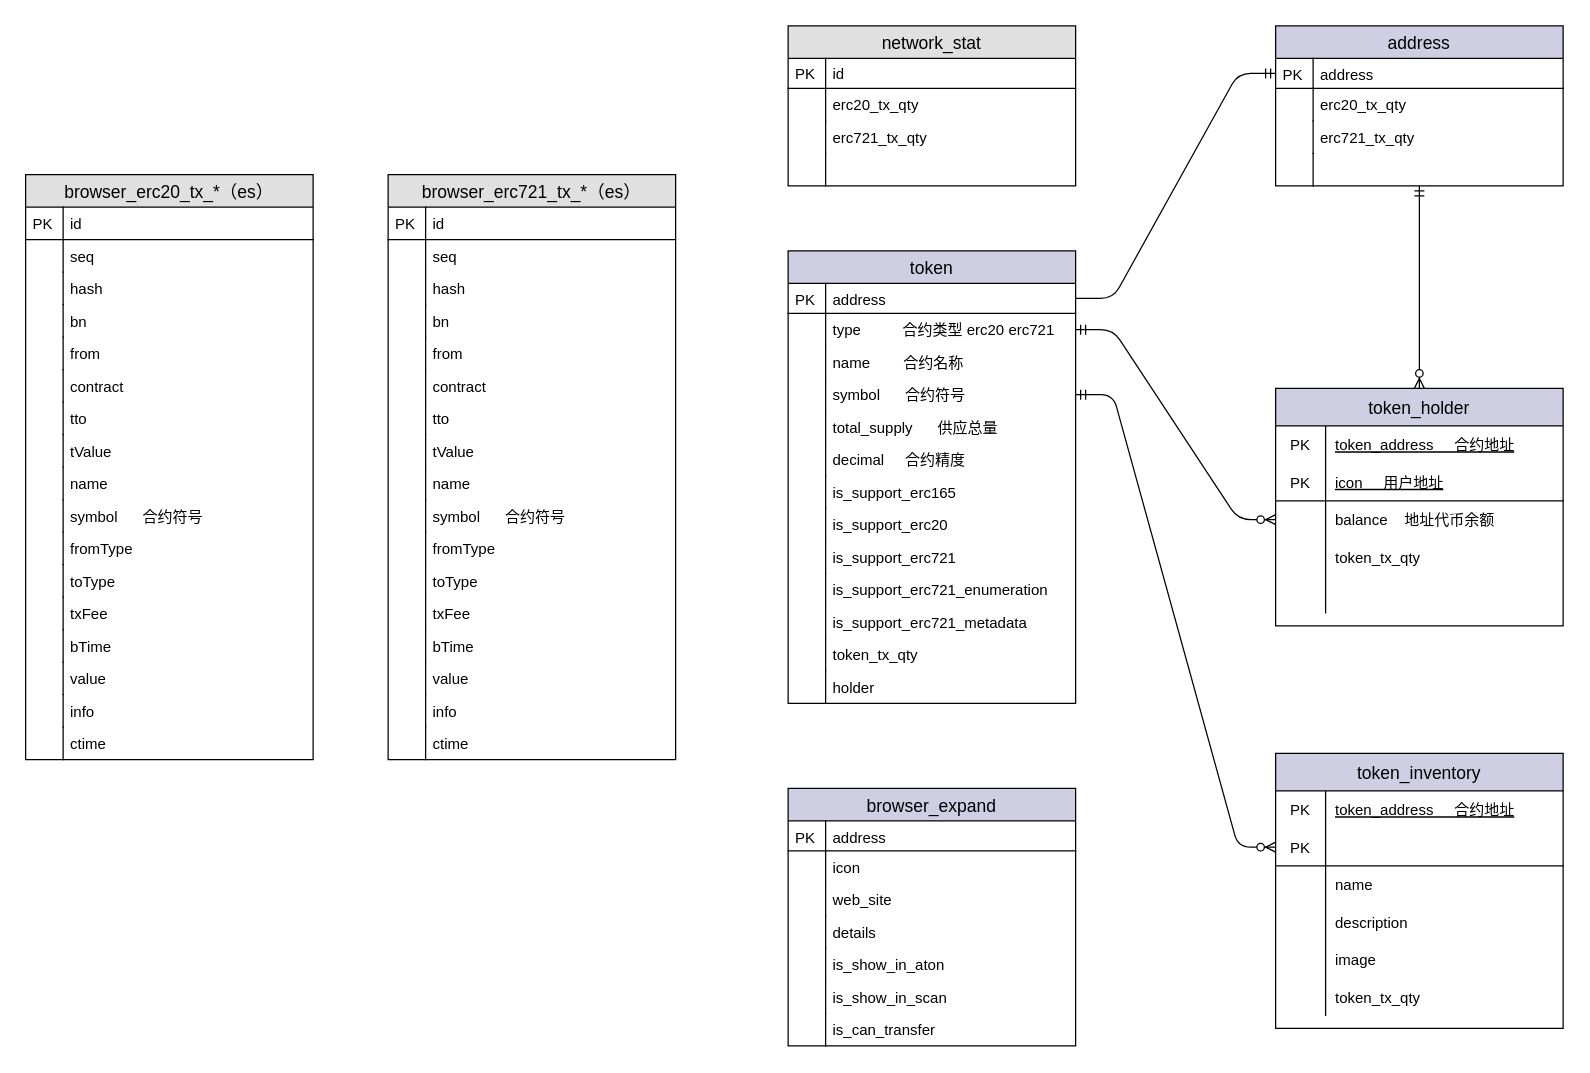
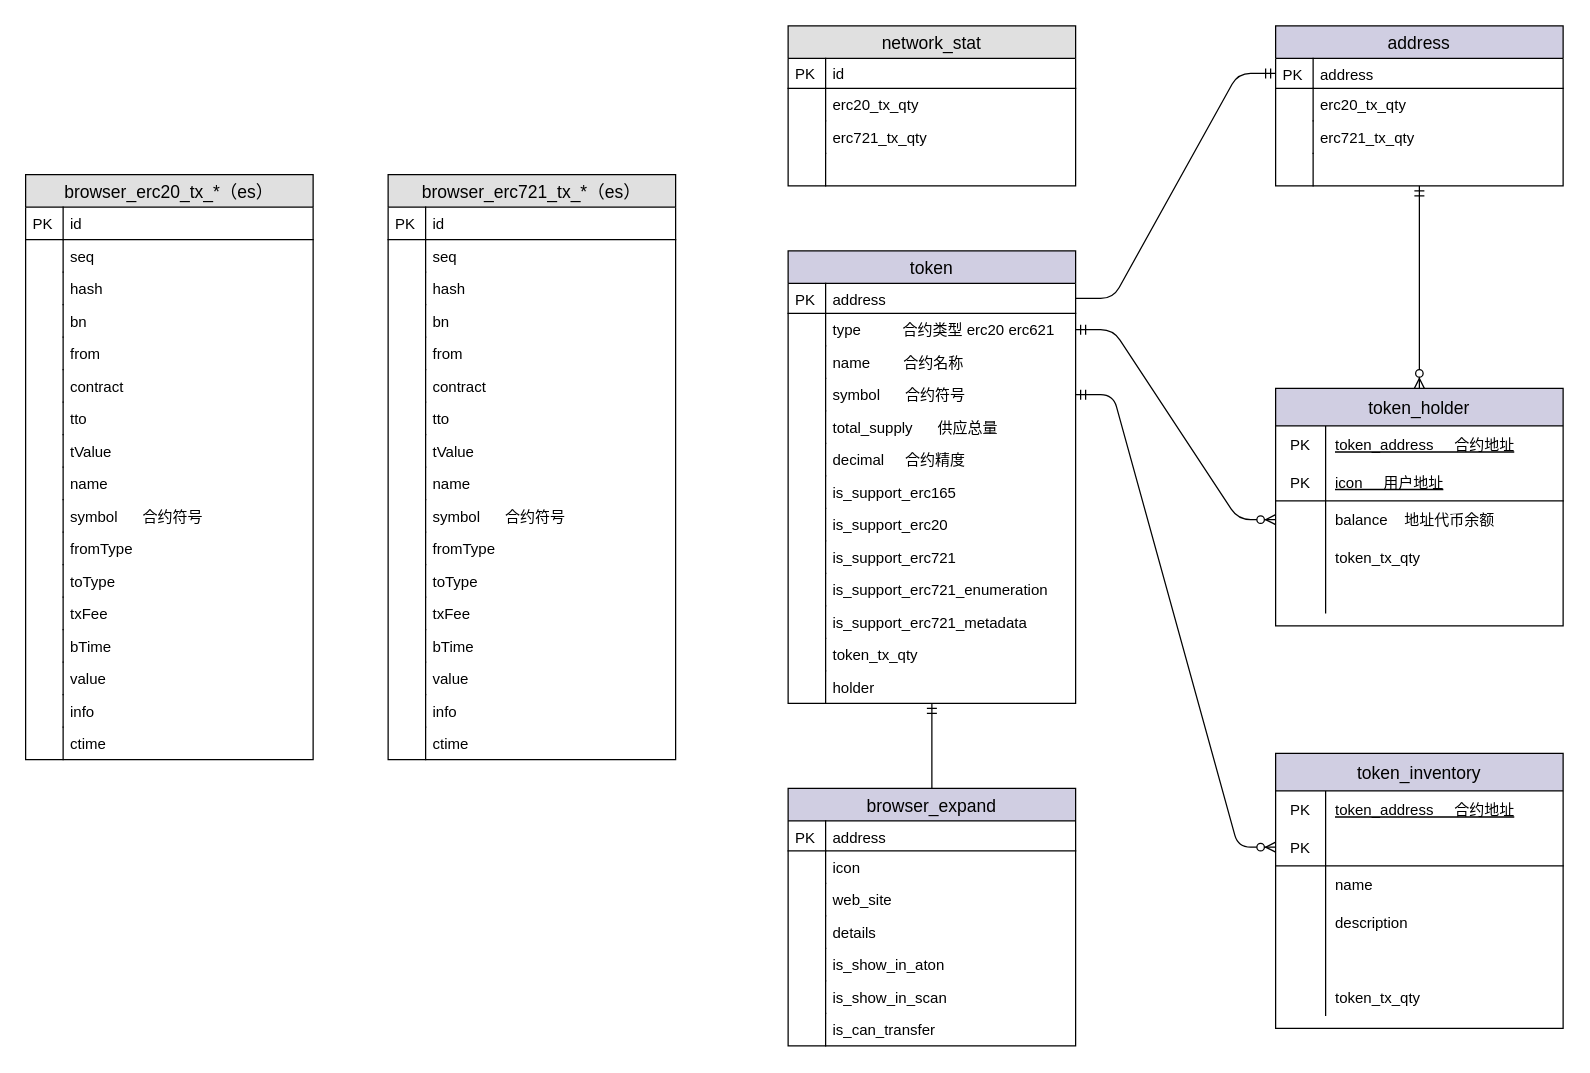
- <mxCell id="62" value="type          合约类型 erc20 erc721" style="shape=partialRectangle;top=0;left=0;right=0;bottom=0;align=left;verticalAlign=top;fillColor=none;spacingLeft=34;spacingRight=4;overflow=hidden;rotatable=0;points=[[0,0.5],[1,0.5]];portConstraint=eastwest;dropTarget=0;fontSize=12;fontStyle=0" parent="59" vertex="1"><mxGeometry y="50" width="230" height="26" as="geometry" /></mxCell>
+ <mxCell id="62" value="type          合约类型 erc20 erc621" style="shape=partialRectangle;top=0;left=0;right=0;bottom=0;align=left;verticalAlign=top;fillColor=none;spacingLeft=34;spacingRight=4;overflow=hidden;rotatable=0;points=[[0,0.5],[1,0.5]];portConstraint=eastwest;dropTarget=0;fontSize=12;fontStyle=0" parent="59" vertex="1"><mxGeometry y="50" width="230" height="26" as="geometry" /></mxCell>
+ <mxCell id="57" value="" style="fontSize=12;html=1;endArrow=ERmandOne;startArrow=none;exitX=0.5;exitY=0;exitDx=0;exitDy=0;startFill=0;" edge="1" parent="1" source="86" target="84"><mxGeometry width="100" height="100" relative="1" as="geometry"><mxPoint x="730" y="750" as="sourcePoint" /><mxPoint x="750" y="602" as="targetPoint" /></mxGeometry></mxCell>
- <mxCell id="53" value="image" style="shape=partialRectangle;connectable=0;fillColor=none;top=0;left=0;bottom=0;right=0;align=left;spacingLeft=6;overflow=hidden;" parent="51" vertex="1"><mxGeometry x="40" width="190" height="30" as="geometry" /></mxCell>
